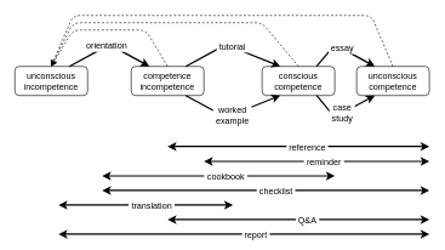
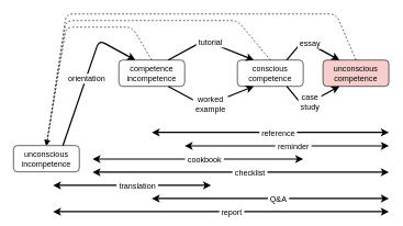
- <mxCell id="2" value="unconscious incompetence" style="rounded=1;whiteSpace=wrap;html=1;" parent="1" vertex="1"><mxGeometry x="20" y="90.5" width="100" height="40" as="geometry" /></mxCell>
+ <mxCell id="2" value="unconscious incompetence" style="rounded=1;whiteSpace=wrap;html=1;" parent="1" vertex="1"><mxGeometry x="20" y="220.5" width="100" height="40" as="geometry" /></mxCell>
- <mxCell id="5" value="unconscious competence" style="rounded=1;whiteSpace=wrap;html=1;" parent="1" vertex="1"><mxGeometry x="490" y="90.5" width="100" height="40" as="geometry" /></mxCell>
+ <mxCell id="5" value="unconscious competence" style="rounded=1;whiteSpace=wrap;html=1;fillColor=#f8cecc;" parent="1" vertex="1"><mxGeometry x="490" y="90.5" width="100" height="40" as="geometry" /></mxCell>
